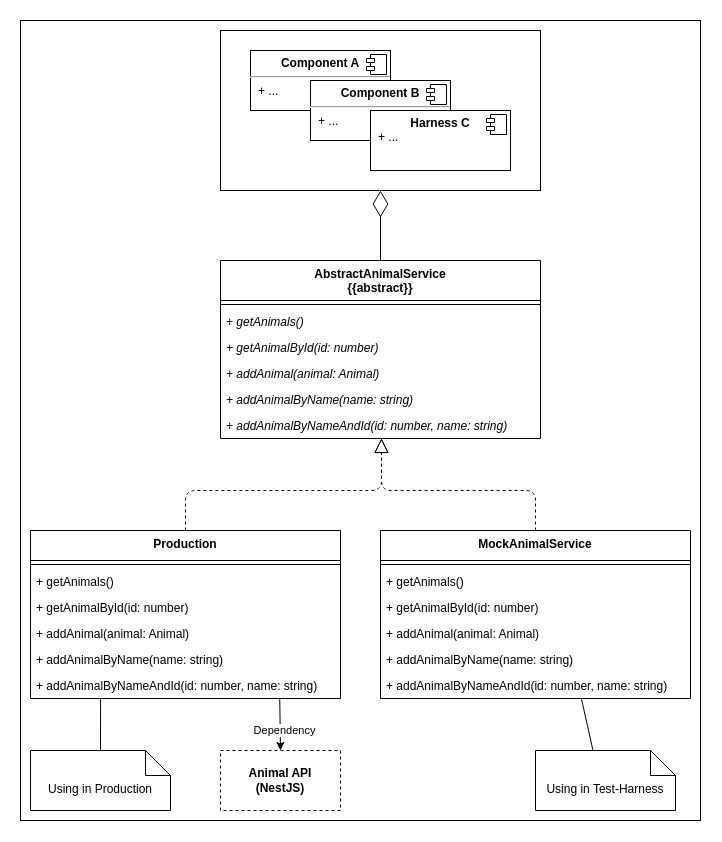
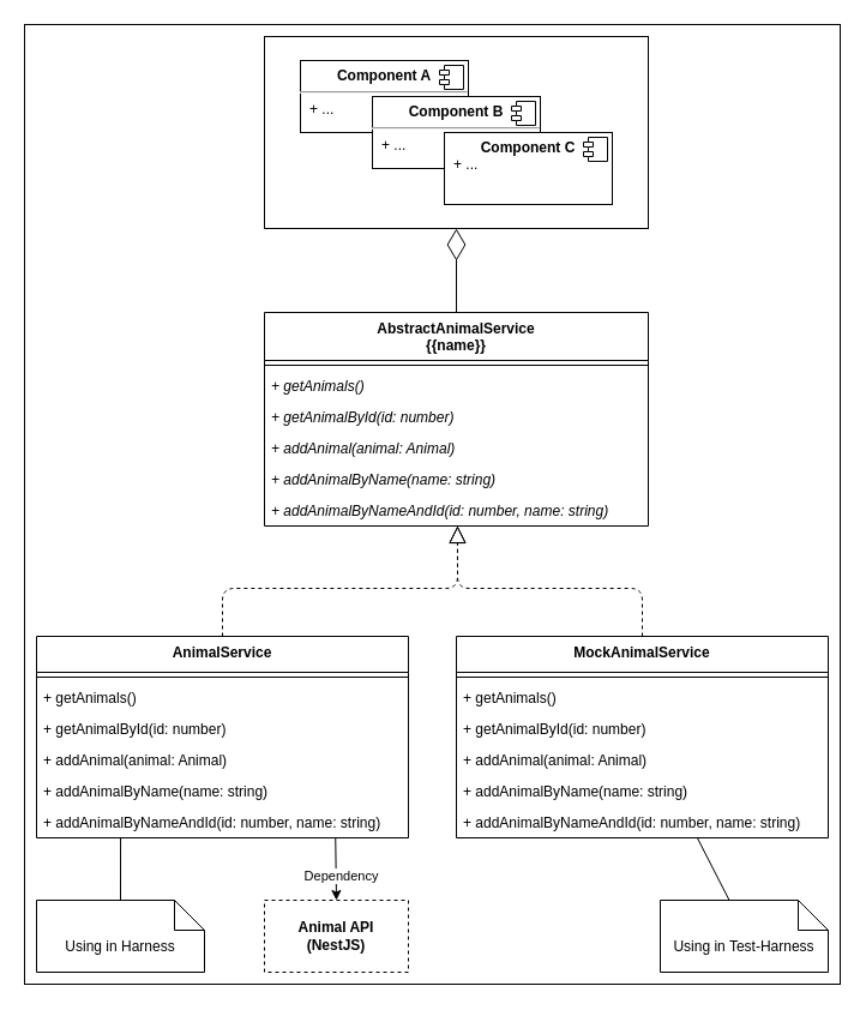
- <mxCell id="38" value="&lt;p style=&quot;margin: 0px ; margin-top: 6px ; text-align: center&quot;&gt;&lt;b&gt;Harness C&lt;/b&gt;&lt;/p&gt;&lt;p style=&quot;margin: 0px ; margin-left: 8px&quot;&gt;+ ...&lt;/p&gt;" style="align=left;overflow=fill;html=1;dropTarget=0;" vertex="1" parent="1"><mxGeometry x="370" y="110" width="140" height="60" as="geometry" /></mxCell>
+ <mxCell id="38" value="&lt;p style=&quot;margin: 0px ; margin-top: 6px ; text-align: center&quot;&gt;&lt;b&gt;Component C&lt;/b&gt;&lt;/p&gt;&lt;p style=&quot;margin: 0px ; margin-left: 8px&quot;&gt;+ ...&lt;/p&gt;" style="align=left;overflow=fill;html=1;dropTarget=0;" vertex="1" parent="1"><mxGeometry x="370" y="110" width="140" height="60" as="geometry" /></mxCell>
- <mxCell id="4" value="AbstractAnimalService&#10;{{abstract}}" style="swimlane;fontStyle=1;align=center;verticalAlign=top;childLayout=stackLayout;horizontal=1;startSize=40;horizontalStack=0;resizeParent=1;resizeParentMax=0;resizeLast=0;collapsible=1;marginBottom=0;" parent="1" vertex="1"><mxGeometry x="220" y="260" width="320" height="178" as="geometry" /></mxCell>
+ <mxCell id="4" value="AbstractAnimalService&#10;{{name}}" style="swimlane;fontStyle=1;align=center;verticalAlign=top;childLayout=stackLayout;horizontal=1;startSize=40;horizontalStack=0;resizeParent=1;resizeParentMax=0;resizeLast=0;collapsible=1;marginBottom=0;" parent="1" vertex="1"><mxGeometry x="220" y="260" width="320" height="178" as="geometry" /></mxCell>
- <mxCell id="11" value="Production" style="swimlane;fontStyle=1;align=center;verticalAlign=top;childLayout=stackLayout;horizontal=1;startSize=30;horizontalStack=0;resizeParent=1;resizeParentMax=0;resizeLast=0;collapsible=1;marginBottom=0;" parent="1" vertex="1"><mxGeometry x="30" y="530" width="310" height="168" as="geometry" /></mxCell>
+ <mxCell id="11" value="AnimalService" style="swimlane;fontStyle=1;align=center;verticalAlign=top;childLayout=stackLayout;horizontal=1;startSize=30;horizontalStack=0;resizeParent=1;resizeParentMax=0;resizeLast=0;collapsible=1;marginBottom=0;" parent="1" vertex="1"><mxGeometry x="30" y="530" width="310" height="168" as="geometry" /></mxCell>
- <mxCell id="28" value="Using in Test-Harness" style="shape=note2;boundedLbl=1;whiteSpace=wrap;html=1;size=25;verticalAlign=top;align=center;" vertex="1" parent="1"><mxGeometry x="535" y="750" width="140" height="60" as="geometry" /></mxCell>
+ <mxCell id="28" value="Using in Test-Harness" style="shape=note2;boundedLbl=1;whiteSpace=wrap;html=1;size=25;verticalAlign=top;align=center;" vertex="1" parent="1"><mxGeometry x="550" y="750" width="140" height="60" as="geometry" /></mxCell>
- <mxCell id="29" value="Using in Production" style="shape=note2;boundedLbl=1;whiteSpace=wrap;html=1;size=25;verticalAlign=top;align=center;" vertex="1" parent="1"><mxGeometry x="30" y="750" width="140" height="60" as="geometry" /></mxCell>
+ <mxCell id="29" value="Using in Harness" style="shape=note2;boundedLbl=1;whiteSpace=wrap;html=1;size=25;verticalAlign=top;align=center;" vertex="1" parent="1"><mxGeometry x="30" y="750" width="140" height="60" as="geometry" /></mxCell>
